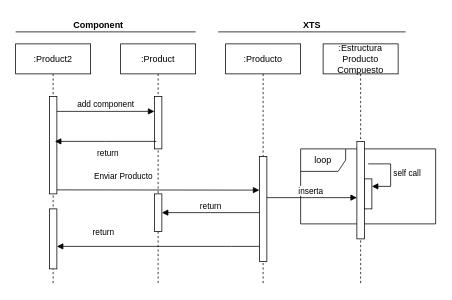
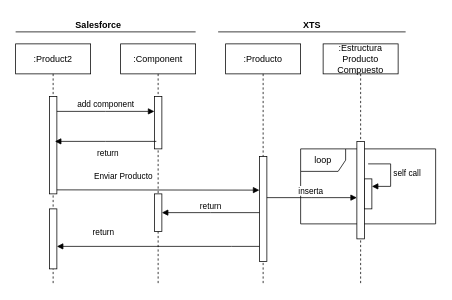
- <mxCell id="21" value="Component" style="text;align=center;fontStyle=1;verticalAlign=middle;spacingLeft=3;spacingRight=3;strokeColor=none;rotatable=0;points=[[0,0.5],[1,0.5]];portConstraint=eastwest;html=1;" vertex="1" parent="1"><mxGeometry x="90" y="20" width="80" height="26" as="geometry" /></mxCell>
+ <mxCell id="21" value="Salesforce" style="text;align=center;fontStyle=1;verticalAlign=middle;spacingLeft=3;spacingRight=3;strokeColor=none;rotatable=0;points=[[0,0.5],[1,0.5]];portConstraint=eastwest;html=1;" vertex="1" parent="1"><mxGeometry x="90" y="20" width="80" height="26" as="geometry" /></mxCell>
- <mxCell id="7" value=":Product" style="shape=umlLifeline;perimeter=lifelinePerimeter;whiteSpace=wrap;html=1;container=1;dropTarget=0;collapsible=0;recursiveResize=0;outlineConnect=0;portConstraint=eastwest;newEdgeStyle={&quot;edgeStyle&quot;:&quot;elbowEdgeStyle&quot;,&quot;elbow&quot;:&quot;vertical&quot;,&quot;curved&quot;:0,&quot;rounded&quot;:0};" vertex="1" parent="1"><mxGeometry x="160" y="58" width="100" height="320" as="geometry" /></mxCell>
+ <mxCell id="7" value=":Component" style="shape=umlLifeline;perimeter=lifelinePerimeter;whiteSpace=wrap;html=1;container=1;dropTarget=0;collapsible=0;recursiveResize=0;outlineConnect=0;portConstraint=eastwest;newEdgeStyle={&quot;edgeStyle&quot;:&quot;elbowEdgeStyle&quot;,&quot;elbow&quot;:&quot;vertical&quot;,&quot;curved&quot;:0,&quot;rounded&quot;:0};" vertex="1" parent="1"><mxGeometry x="160" y="58" width="100" height="320" as="geometry" /></mxCell>
